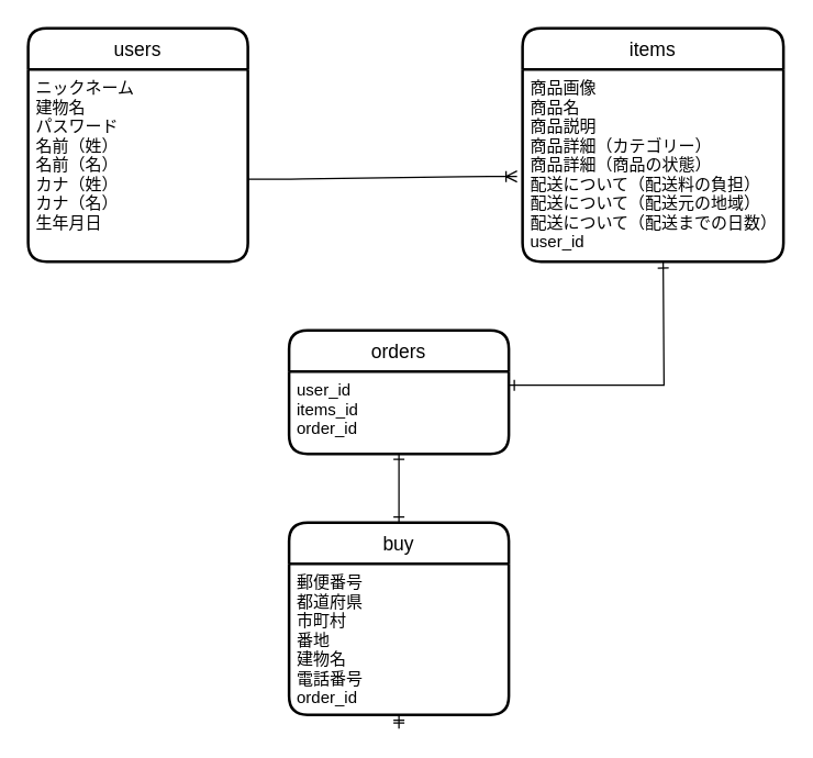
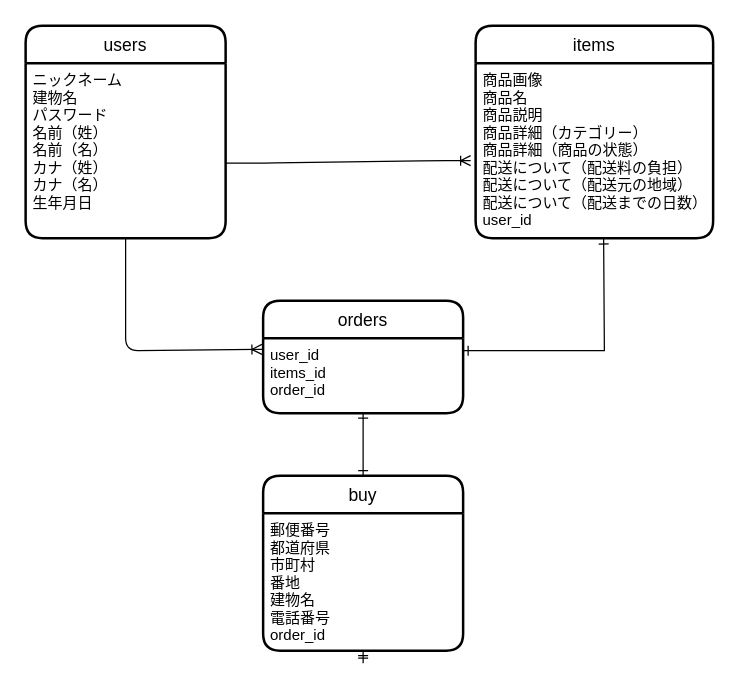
+ <mxCell id="11" value="" style="fontSize=12;html=1;endArrow=ERoneToMany;endFill=0;exitX=0.5;exitY=1;exitDx=0;exitDy=0;entryX=-0.006;entryY=0.15;entryDx=0;entryDy=0;entryPerimeter=0;" edge="1" parent="1" source="3" target="7"><mxGeometry width="100" height="100" relative="1" as="geometry"><mxPoint x="90" y="240" as="sourcePoint" /><mxPoint x="180" y="360" as="targetPoint" /><Array as="points"><mxPoint x="100" y="280" /></Array></mxGeometry></mxCell>
